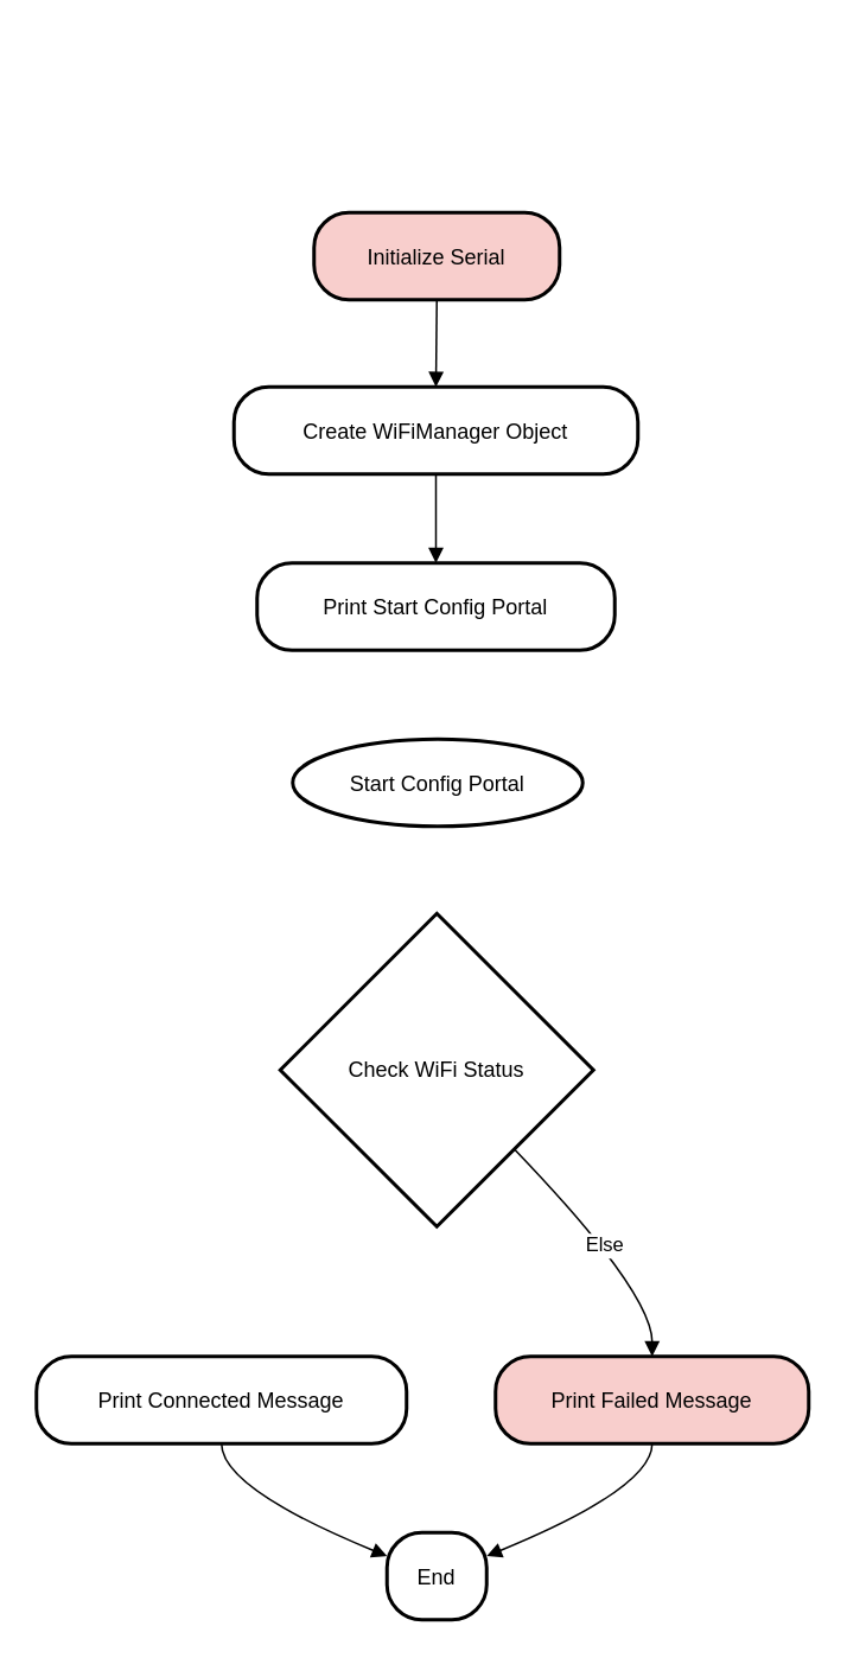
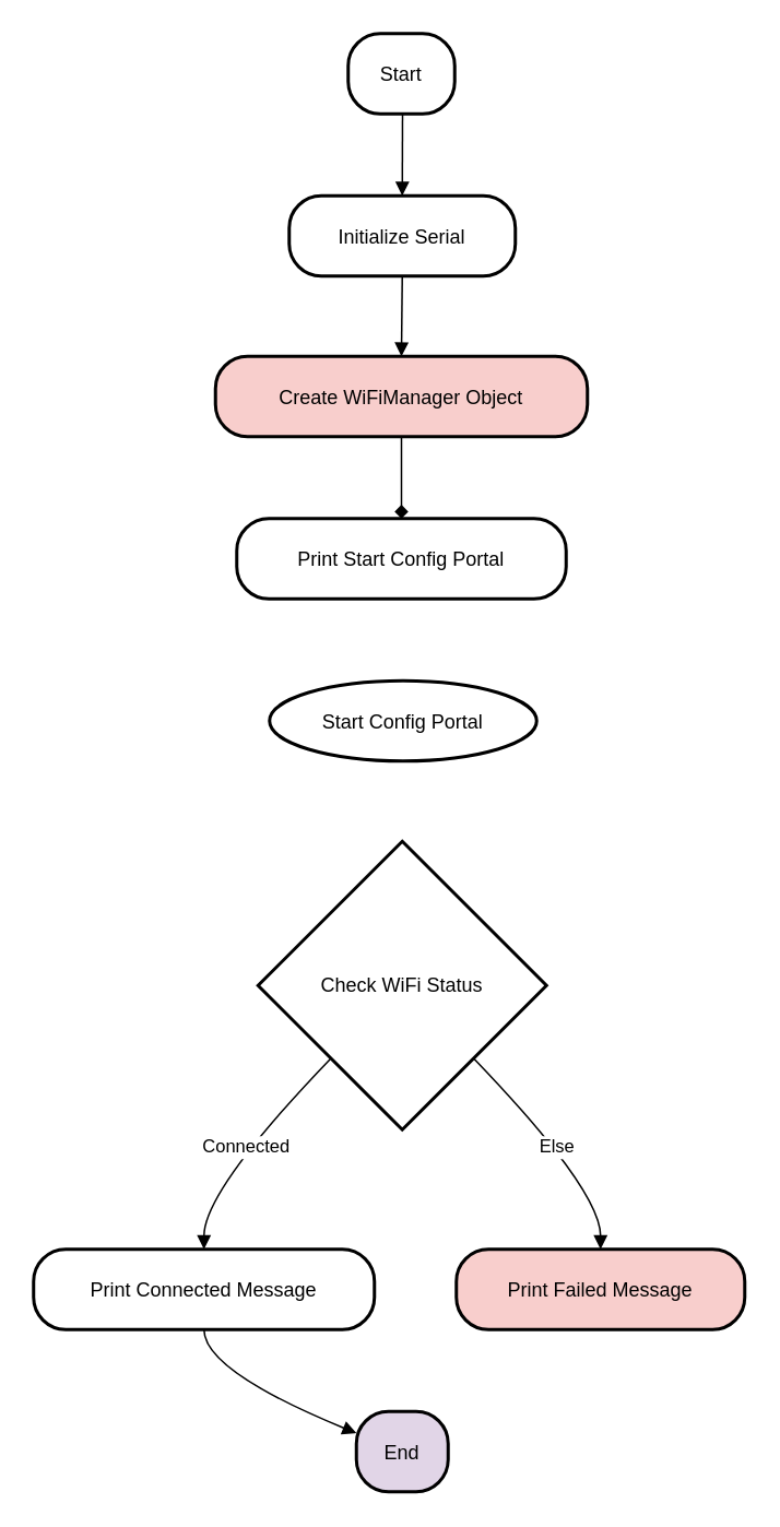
+ <mxCell id="2" value="Start" style="rounded=1;arcSize=40;strokeWidth=2" vertex="1" parent="1"><mxGeometry x="212" y="20" width="65" height="49" as="geometry" /></mxCell>
+ <mxCell id="11" value="" style="curved=1;startArrow=none;endArrow=block;exitX=0.51;exitY=0.99;entryX=0.5;entryY=-0.01;rounded=0;" edge="1" parent="1" source="2" target="3"><mxGeometry relative="1" as="geometry"><Array as="points" /></mxGeometry></mxCell>
- <mxCell id="3" value="Initialize Serial" style="rounded=1;arcSize=40;strokeWidth=2;fillColor=#f8cecc;" vertex="1" parent="1"><mxGeometry x="176" y="119" width="138" height="49" as="geometry" /></mxCell>
+ <mxCell id="3" value="Initialize Serial" style="rounded=1;arcSize=40;strokeWidth=2" vertex="1" parent="1"><mxGeometry x="176" y="119" width="138" height="49" as="geometry" /></mxCell>
- <mxCell id="4" value="Create WiFiManager Object" style="rounded=1;arcSize=40;strokeWidth=2" vertex="1" parent="1"><mxGeometry x="131" y="217" width="227" height="49" as="geometry" /></mxCell>
+ <mxCell id="4" value="Create WiFiManager Object" style="rounded=1;arcSize=40;strokeWidth=2;fillColor=#f8cecc;" vertex="1" parent="1"><mxGeometry x="131" y="217" width="227" height="49" as="geometry" /></mxCell>
- <mxCell id="13" value="" style="curved=1;startArrow=none;endArrow=block;exitX=0.5;exitY=1;entryX=0.5;entryY=0;rounded=0;" edge="1" parent="1" source="4" target="5"><mxGeometry relative="1" as="geometry"><Array as="points" /></mxGeometry></mxCell>
+ <mxCell id="13" value="" style="curved=1;startArrow=none;endArrow=diamond;exitX=0.5;exitY=1;entryX=0.5;entryY=0;rounded=0;" edge="1" parent="1" source="4" target="5"><mxGeometry relative="1" as="geometry"><Array as="points" /></mxGeometry></mxCell>
+ <mxCell id="14" value="Connected" style="curved=1;startArrow=none;endArrow=block;exitX=0.01;exitY=1;entryX=0.5;entryY=0.01;rounded=0;" edge="1" parent="1" source="7" target="8"><mxGeometry relative="1" as="geometry"><Array as="points"><mxPoint x="124" y="726" /></Array></mxGeometry></mxCell>
- <mxCell id="17" value="" style="curved=1;startArrow=none;endArrow=block;exitX=0.5;exitY=1;entryX=1;entryY=0.27;rounded=0;" edge="1" parent="1" source="9" target="10"><mxGeometry relative="1" as="geometry"><Array as="points"><mxPoint x="366" y="836" /></Array></mxGeometry></mxCell>
- <mxCell id="10" value="End" style="rounded=1;arcSize=40;strokeWidth=2" vertex="1" parent="1"><mxGeometry x="217" y="861" width="56" height="49" as="geometry" /></mxCell>
+ <mxCell id="10" value="End" style="rounded=1;arcSize=40;strokeWidth=2;fillColor=#e1d5e7;" vertex="1" parent="1"><mxGeometry x="217" y="861" width="56" height="49" as="geometry" /></mxCell>
